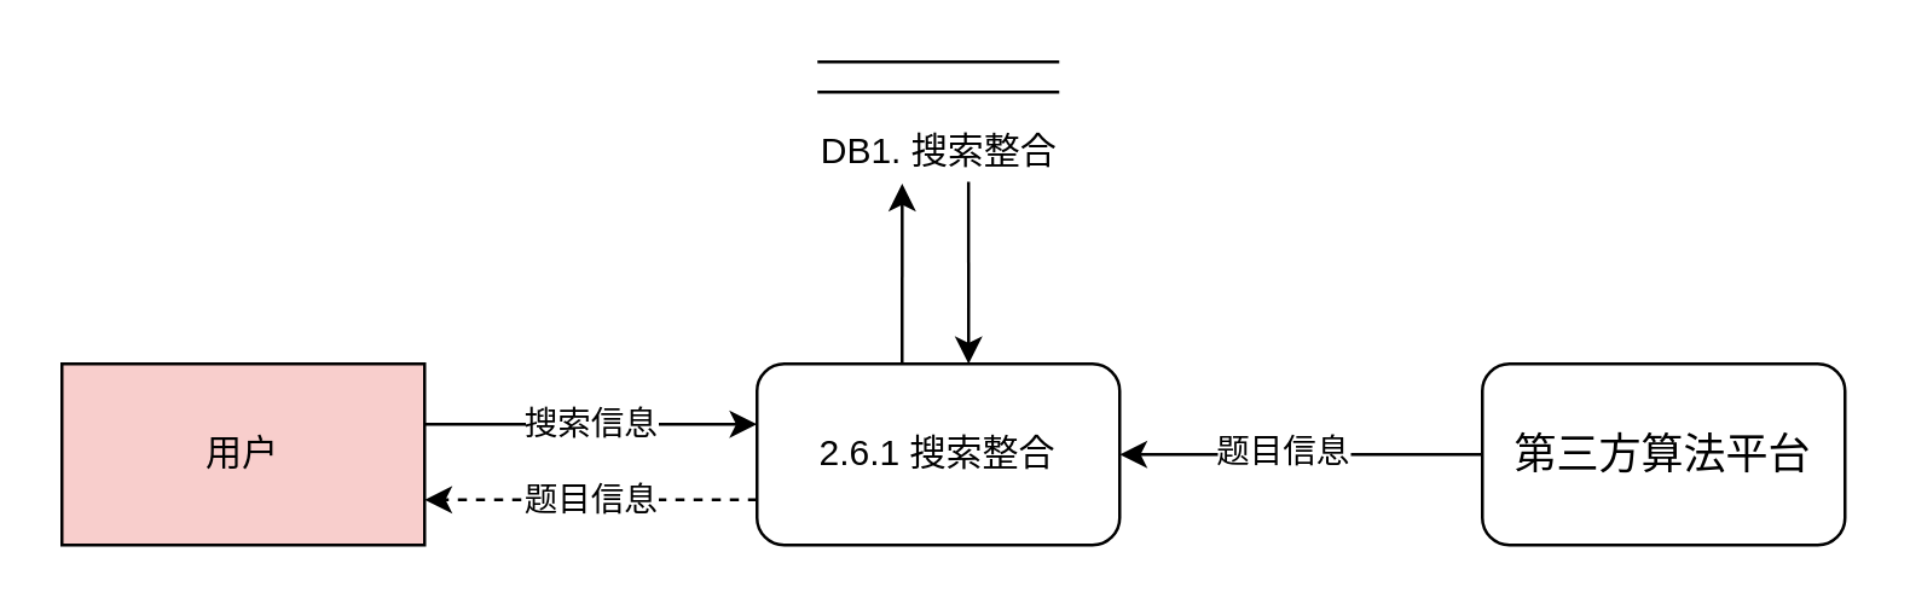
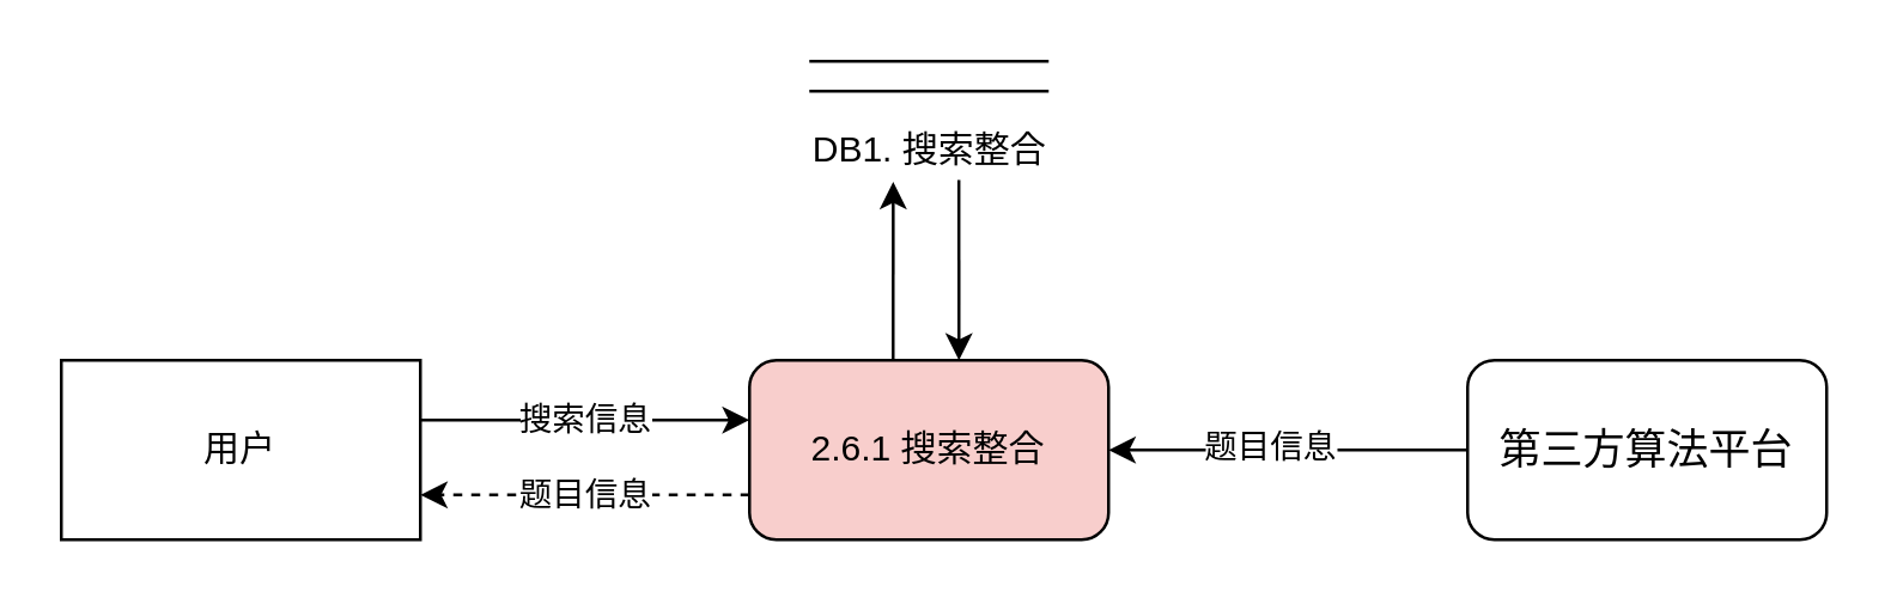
- <mxCell id="2" value="用户" style="rounded=0;whiteSpace=wrap;html=1;fillColor=#f8cecc;" parent="1" vertex="1"><mxGeometry x="20" y="120" width="120" height="60" as="geometry" /></mxCell>
+ <mxCell id="2" value="用户" style="rounded=0;whiteSpace=wrap;html=1;" parent="1" vertex="1"><mxGeometry x="20" y="120" width="120" height="60" as="geometry" /></mxCell>
- <mxCell id="4" value="2.6.1 搜索整合" style="rounded=1;whiteSpace=wrap;html=1;" parent="1" vertex="1"><mxGeometry x="250" y="120" width="120" height="60" as="geometry" /></mxCell>
+ <mxCell id="4" value="2.6.1 搜索整合" style="rounded=1;whiteSpace=wrap;html=1;fillColor=#f8cecc;" parent="1" vertex="1"><mxGeometry x="250" y="120" width="120" height="60" as="geometry" /></mxCell>
